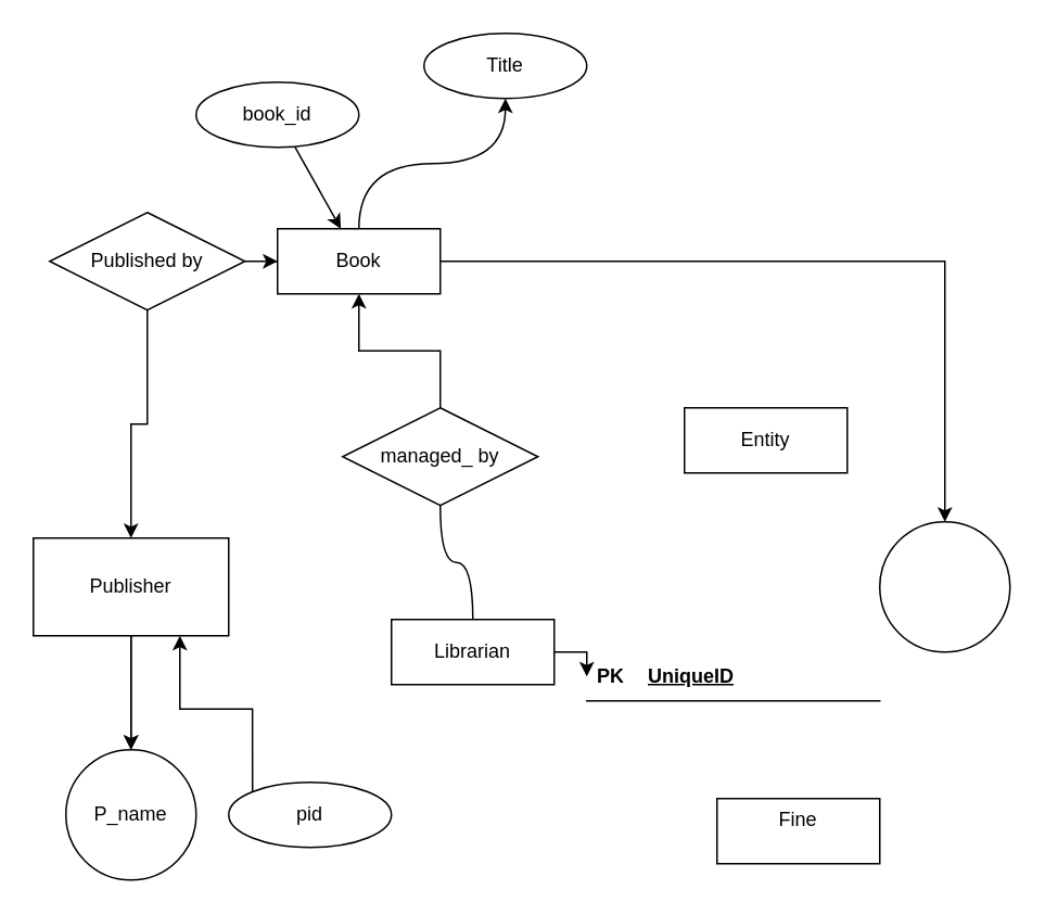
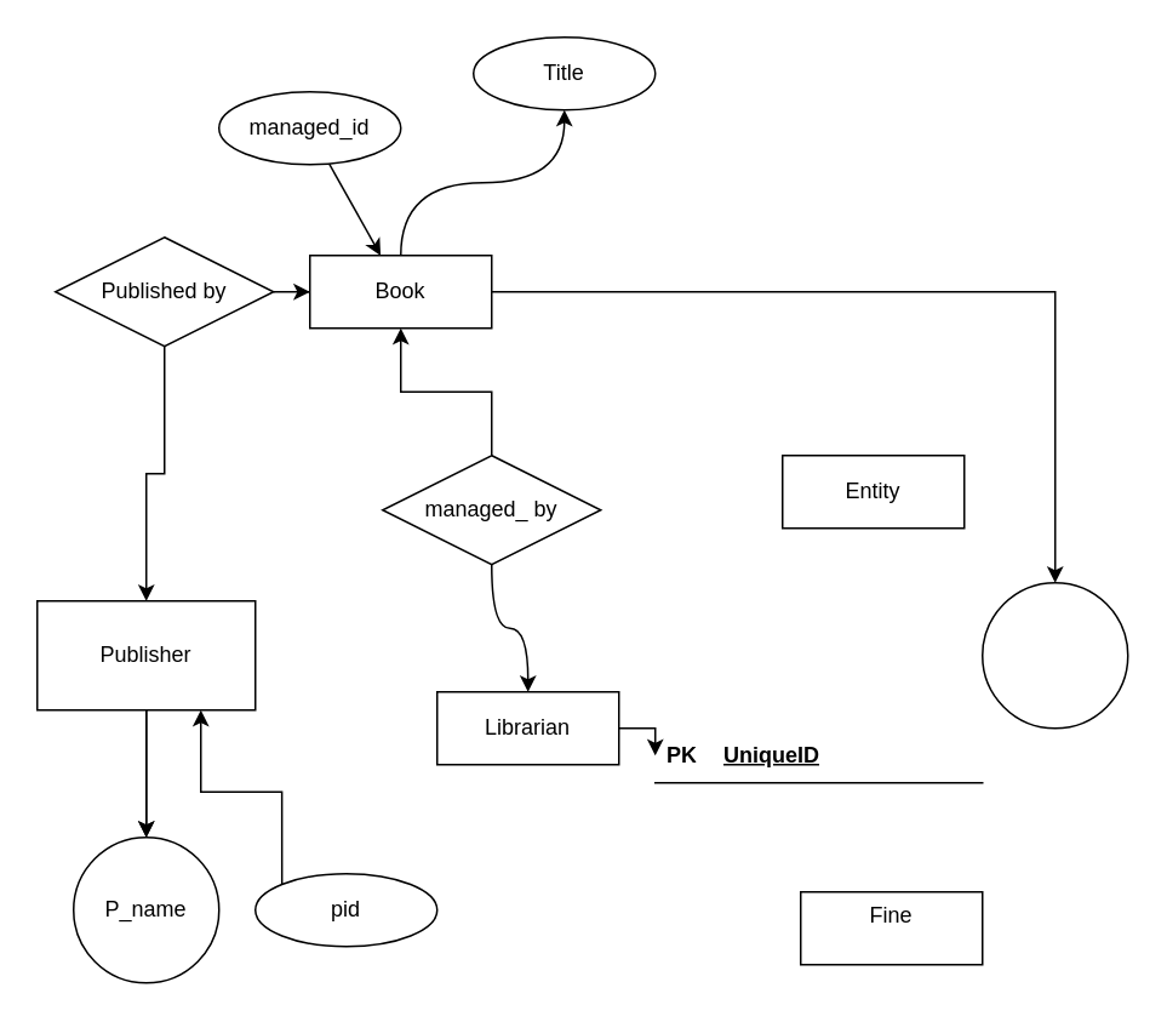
- <mxCell id="11" value="book_id" style="ellipse;whiteSpace=wrap;html=1;align=center;" vertex="1" parent="1"><mxGeometry x="120" y="50" width="100" height="40" as="geometry" /></mxCell>
+ <mxCell id="11" value="managed_id" style="ellipse;whiteSpace=wrap;html=1;align=center;" vertex="1" parent="1"><mxGeometry x="120" y="50" width="100" height="40" as="geometry" /></mxCell>
- <mxCell id="2" value="Entity" style="whiteSpace=wrap;html=1;align=center;" vertex="1" parent="1"><mxGeometry x="420" y="250" width="100" height="40" as="geometry" /></mxCell>
+ <mxCell id="2" value="Entity" style="whiteSpace=wrap;html=1;align=center;" vertex="1" parent="1"><mxGeometry x="430" y="250" width="100" height="40" as="geometry" /></mxCell>
- <mxCell id="24" style="rounded=0;orthogonalLoop=1;jettySize=auto;html=1;exitX=0.5;exitY=1;exitDx=0;exitDy=0;edgeStyle=orthogonalEdgeStyle;curved=1;endArrow=none;" edge="1" parent="1" source="25" target="7"><mxGeometry relative="1" as="geometry" /></mxCell>
+ <mxCell id="24" style="rounded=0;orthogonalLoop=1;jettySize=auto;html=1;exitX=0.5;exitY=1;exitDx=0;exitDy=0;edgeStyle=orthogonalEdgeStyle;curved=1;" edge="1" parent="1" source="25" target="7"><mxGeometry relative="1" as="geometry" /></mxCell>
